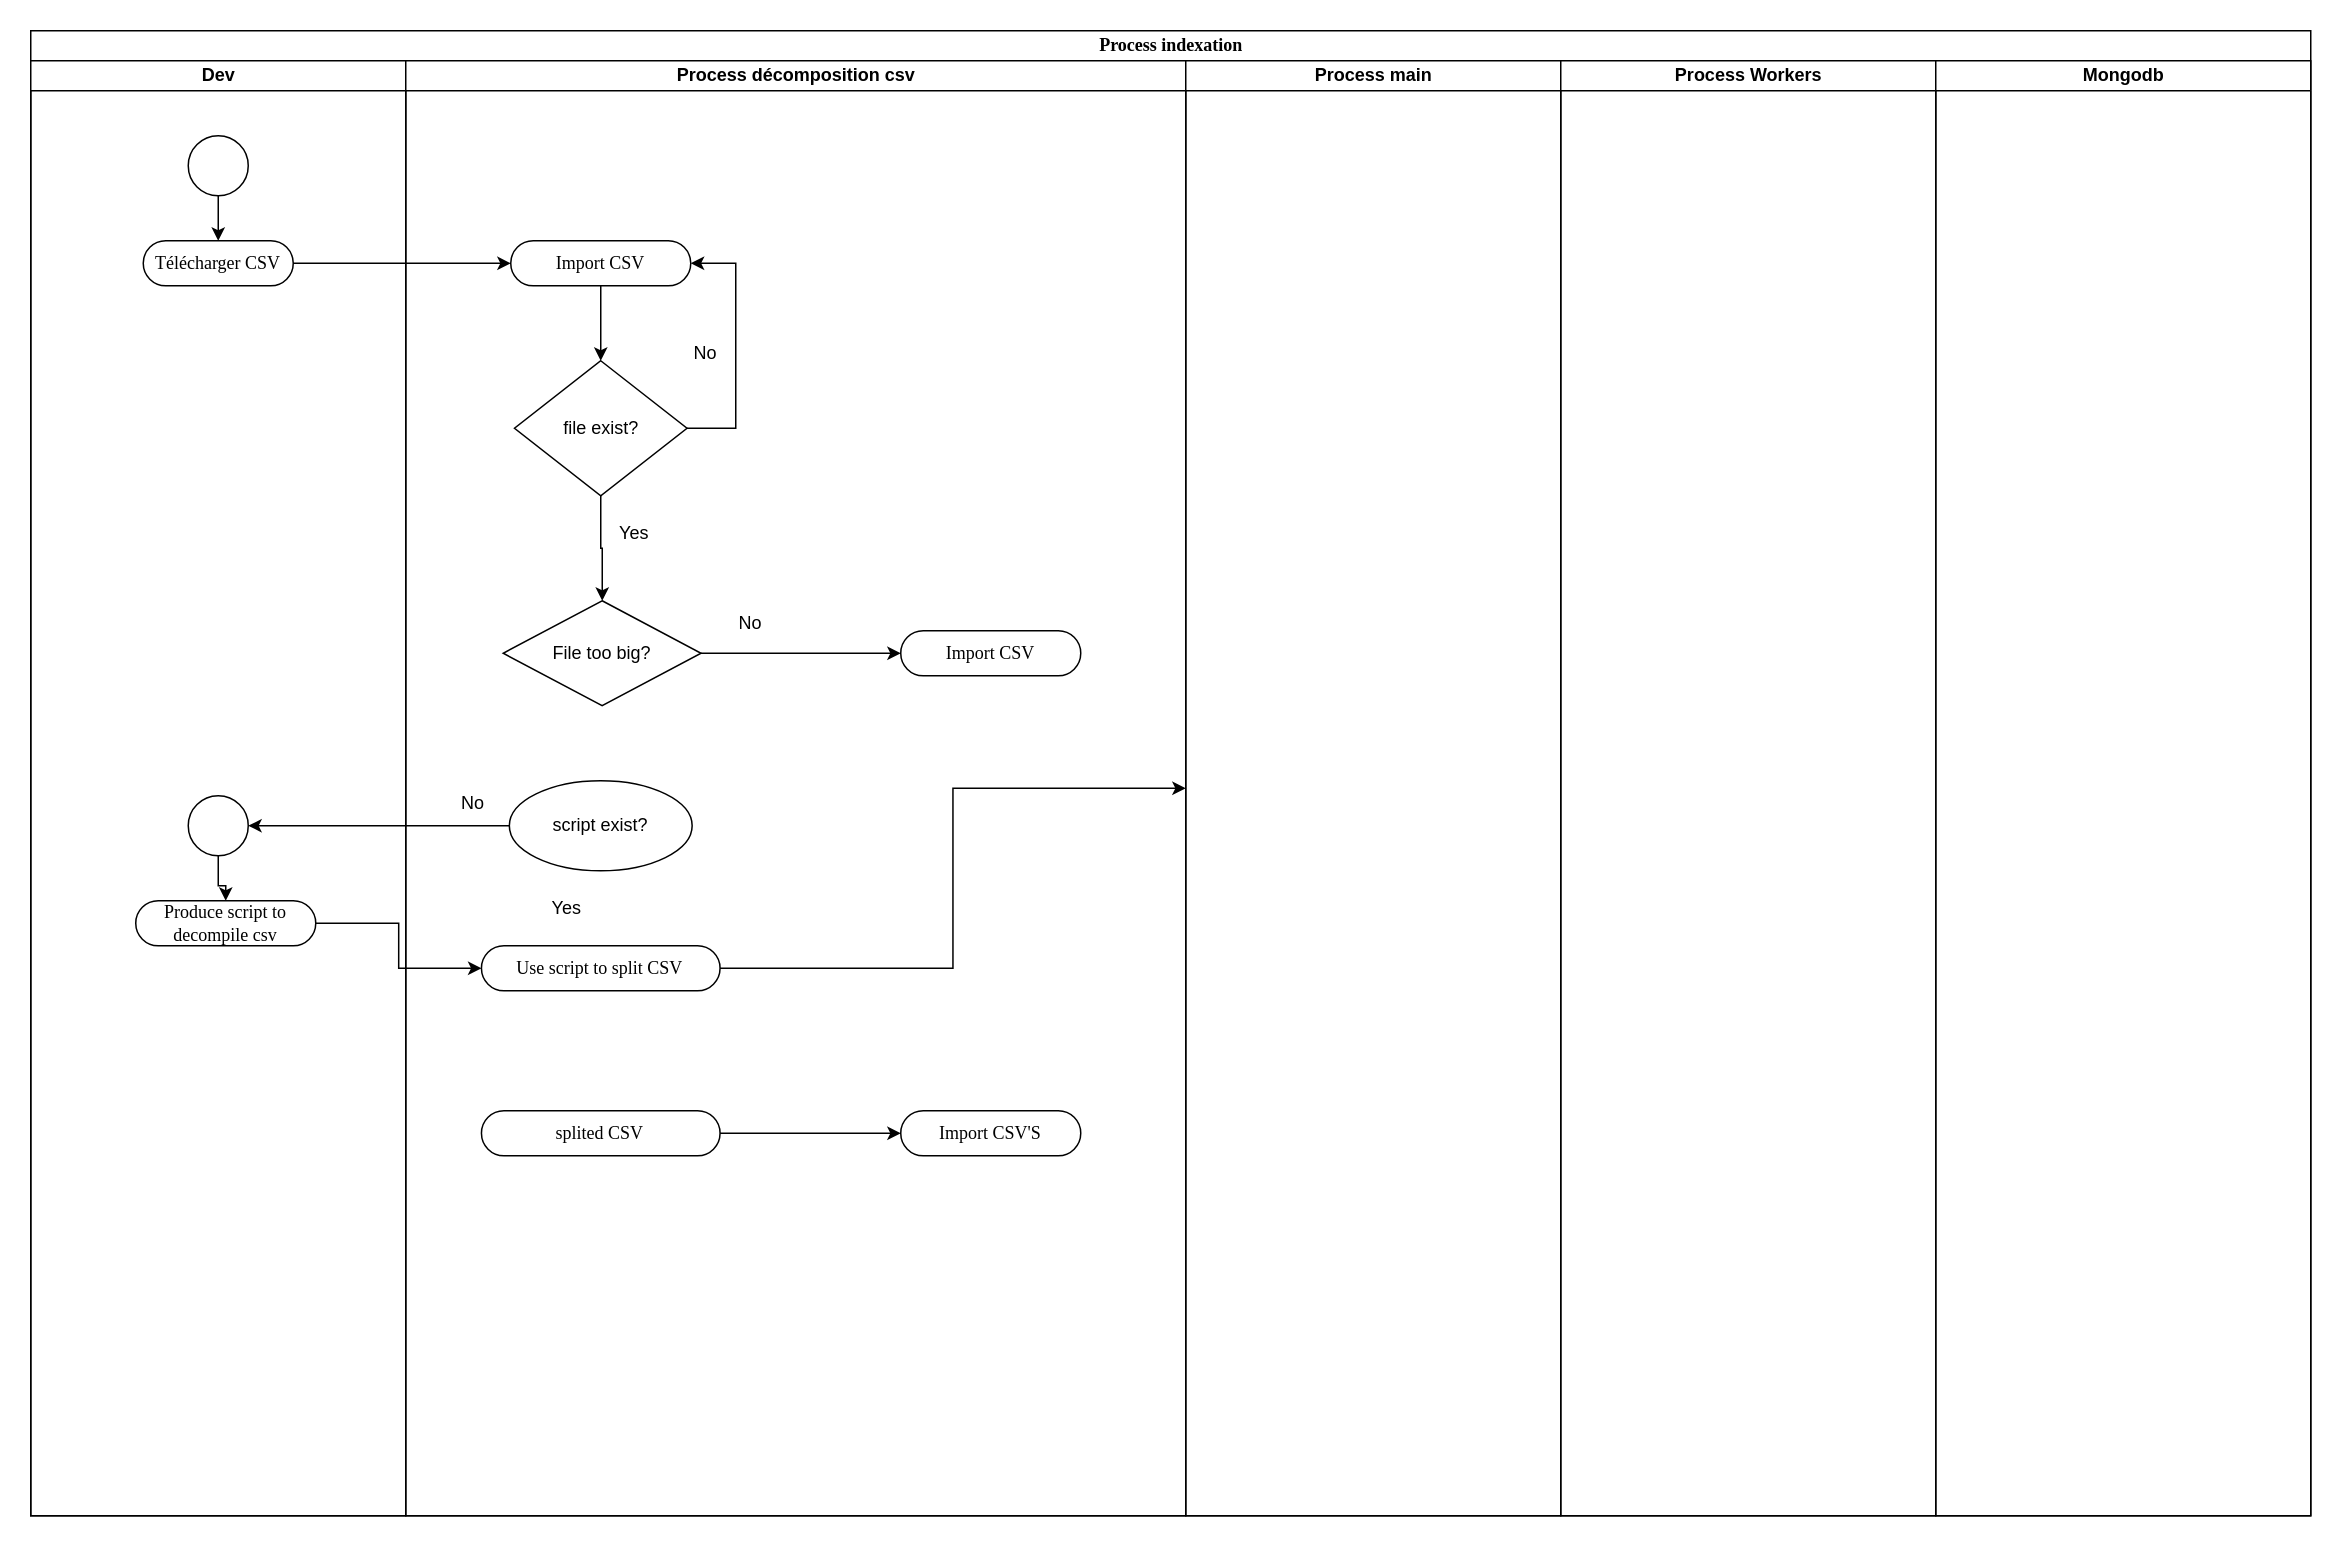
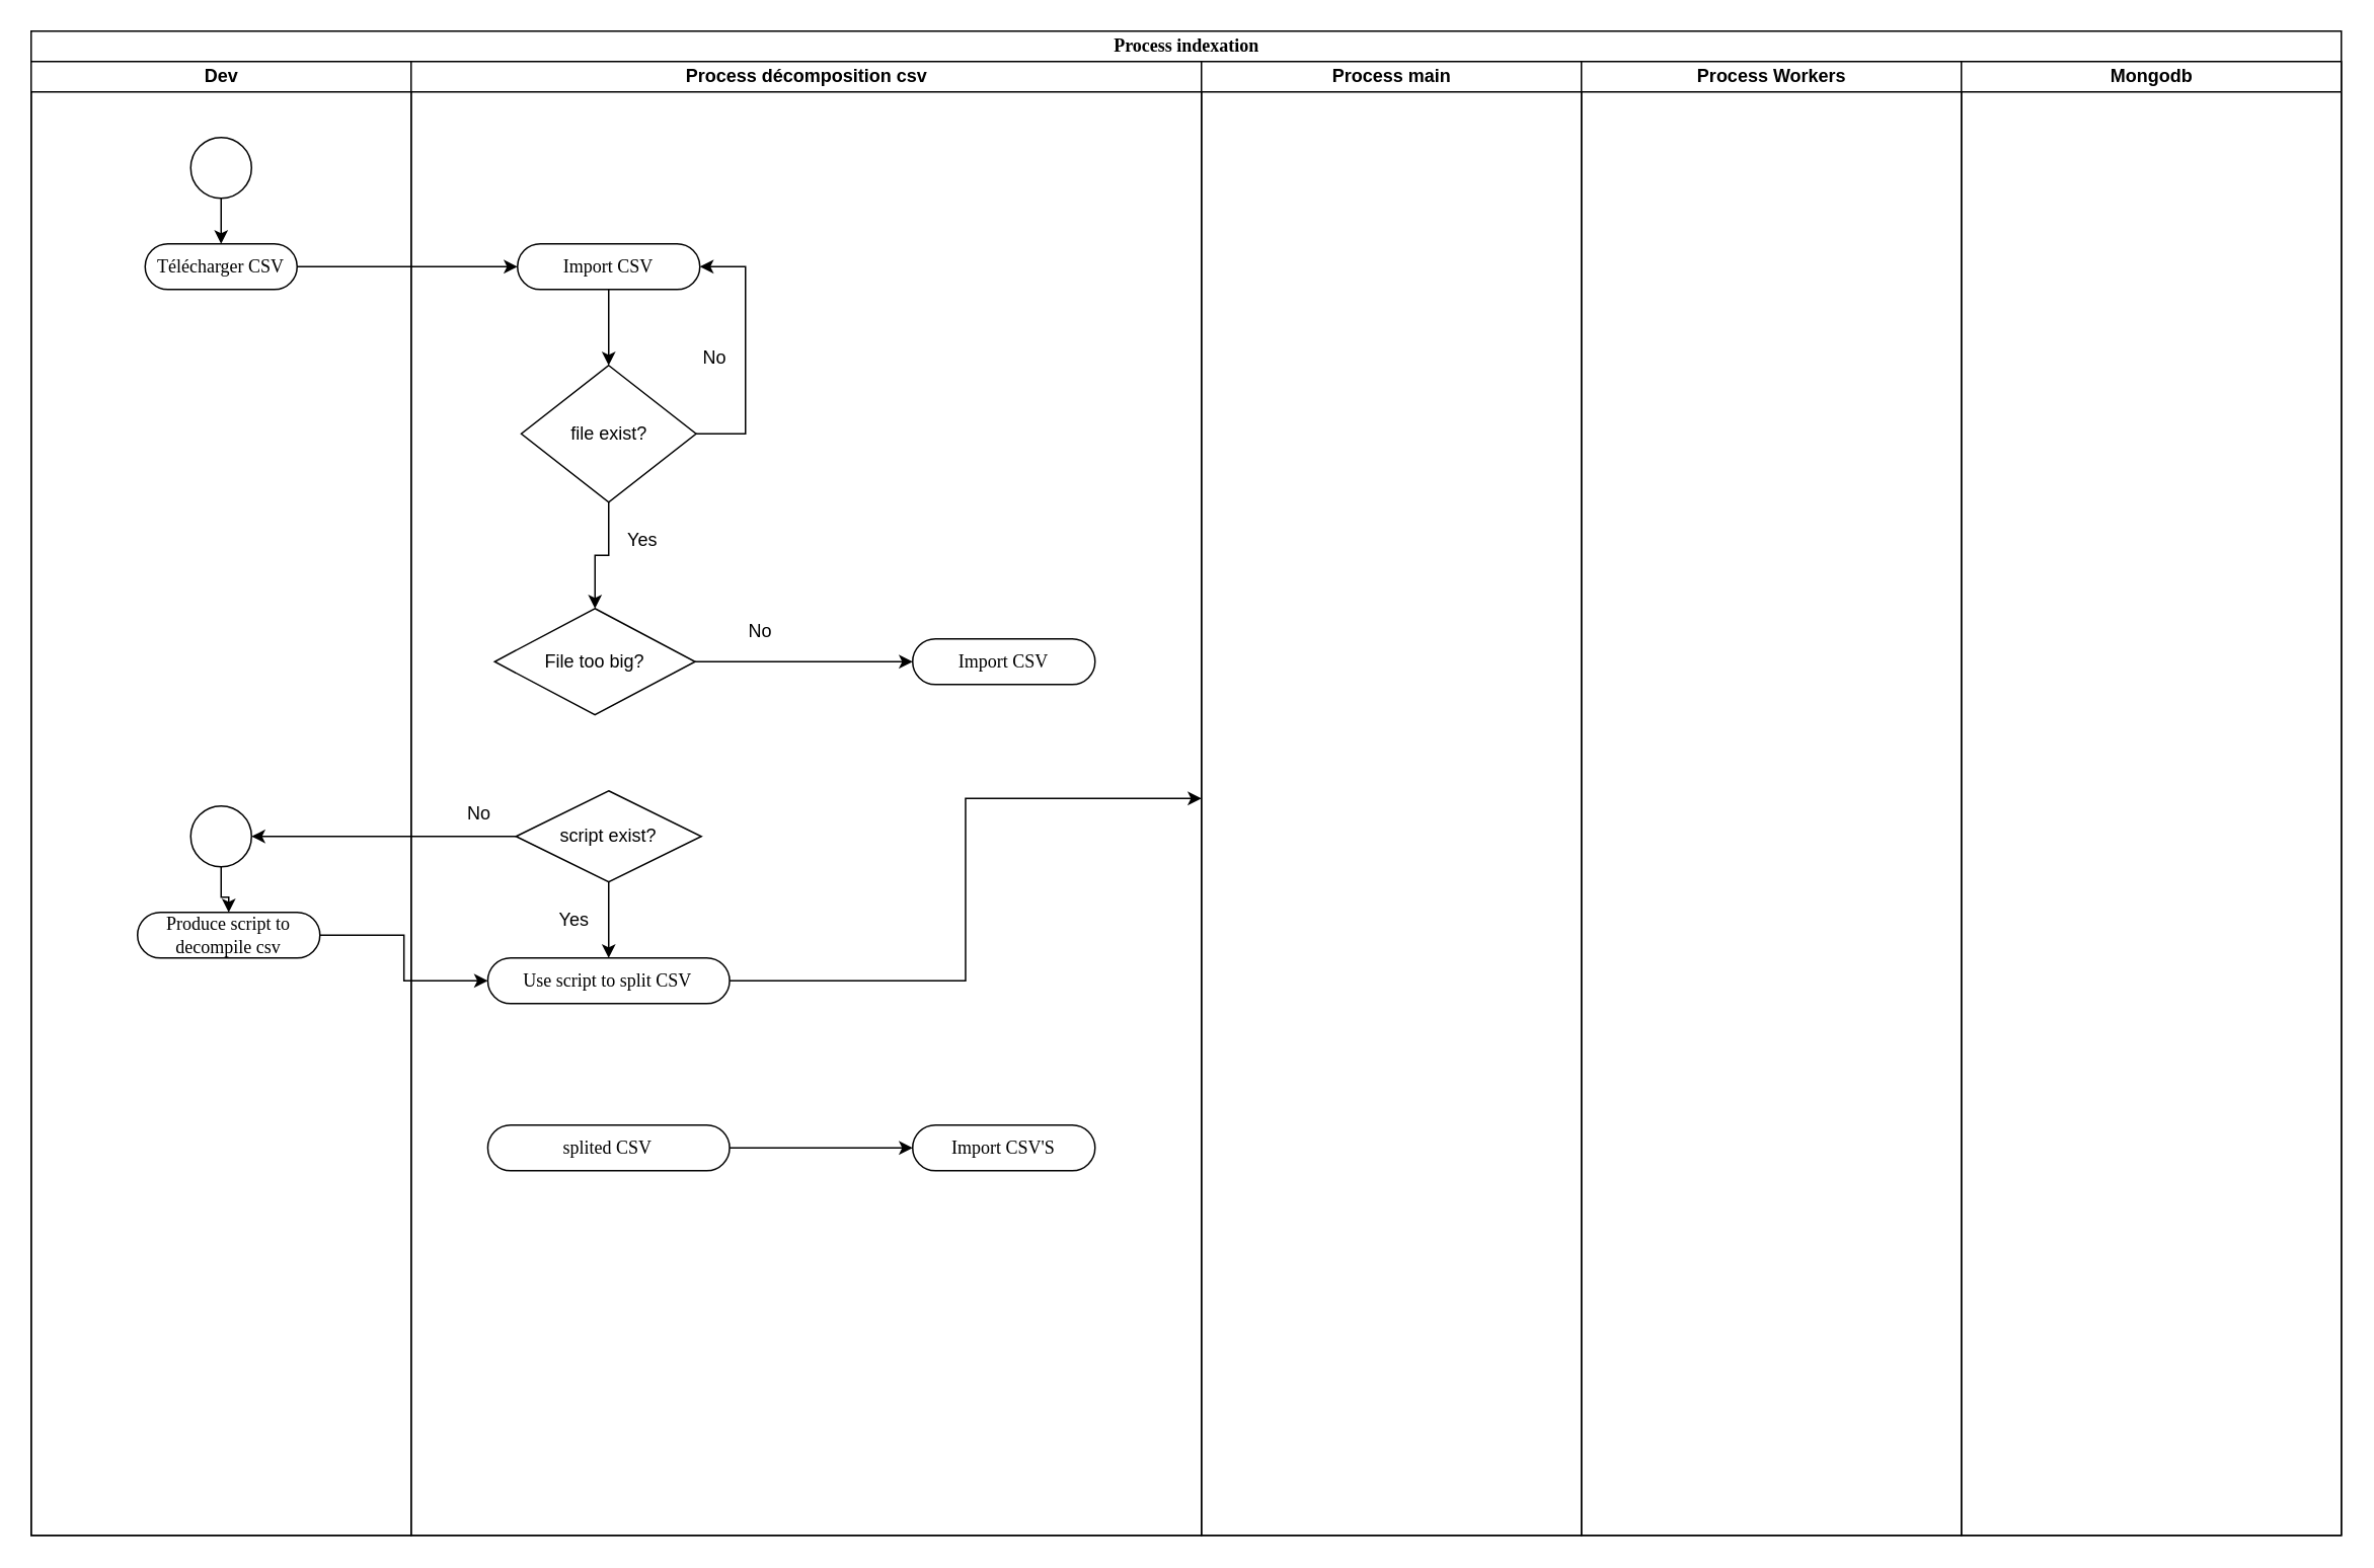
- <mxCell id="19" value="File too big?" style="rhombus;whiteSpace=wrap;html=1;align=center;" parent="10" vertex="1"><mxGeometry x="64.99" y="360" width="131.88" height="70" as="geometry" /></mxCell>
+ <mxCell id="19" value="File too big?" style="rhombus;whiteSpace=wrap;html=1;align=center;" parent="10" vertex="1"><mxGeometry x="54.99" y="360" width="131.88" height="70" as="geometry" /></mxCell>
- <mxCell id="23" value="script exist?" style="ellipse;whiteSpace=wrap;html=1;align=center;" parent="10" vertex="1"><mxGeometry x="69.07" y="480" width="121.87" height="60" as="geometry" /></mxCell>
+ <mxCell id="23" value="script exist?" style="rhombus;whiteSpace=wrap;html=1;align=center;" parent="10" vertex="1"><mxGeometry x="69.07" y="480" width="121.87" height="60" as="geometry" /></mxCell>
+ <mxCell id="22" style="edgeStyle=orthogonalEdgeStyle;rounded=0;orthogonalLoop=1;jettySize=auto;html=1;" parent="10" source="23" target="25" edge="1"><mxGeometry relative="1" as="geometry"><mxPoint x="130.005" y="600" as="targetPoint" /></mxGeometry></mxCell>
